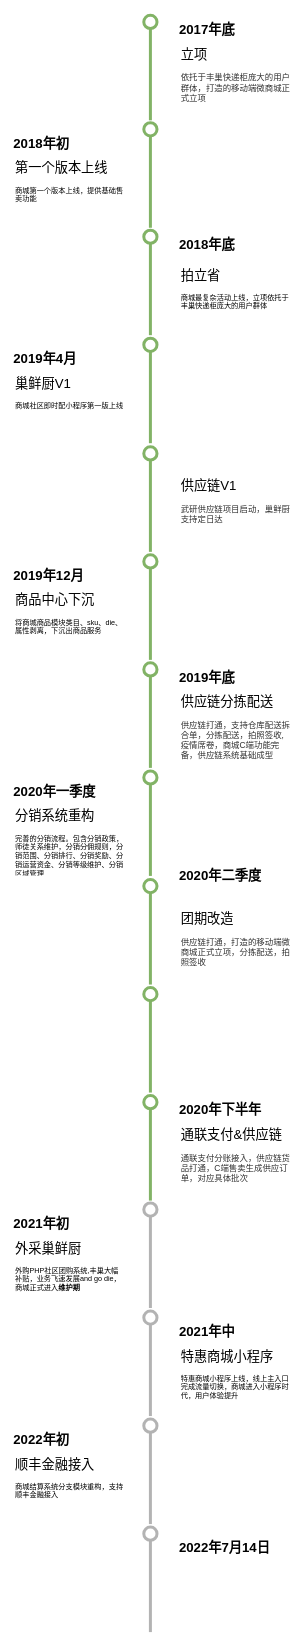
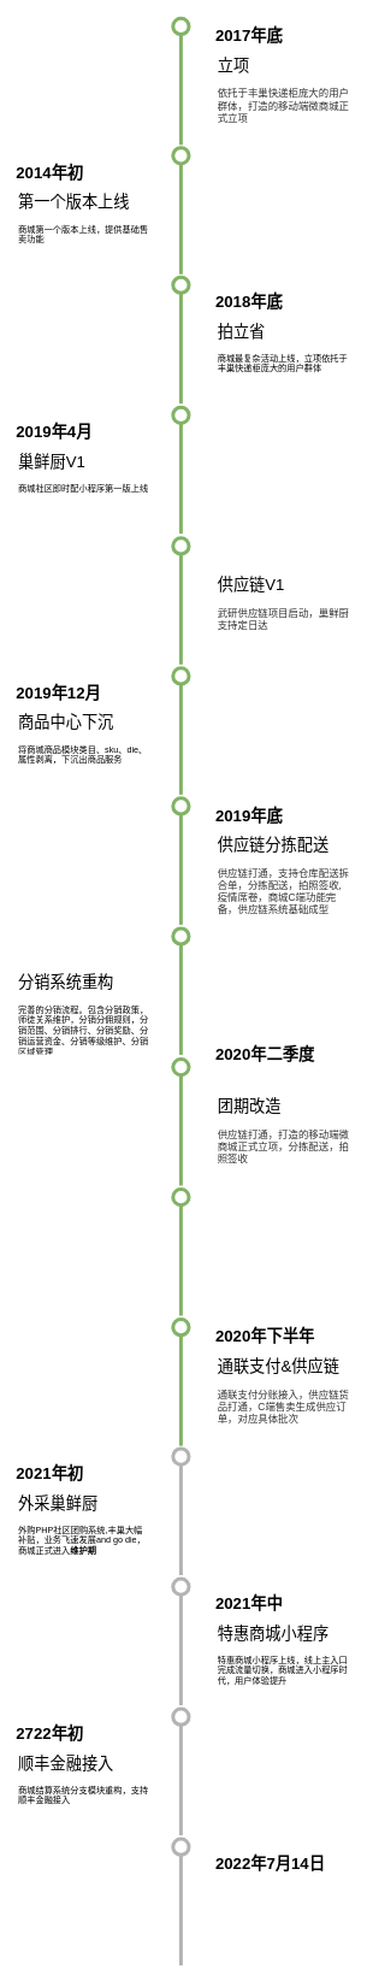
- <mxCell id="6" value="&lt;b&gt;2018年初&lt;/b&gt;" style="text;html=1;strokeColor=none;fillColor=none;align=left;verticalAlign=middle;whiteSpace=wrap;rounded=0;fontSize=22;shadow=0;" vertex="1" parent="1"><mxGeometry x="20" y="219" width="140" height="40" as="geometry" /></mxCell>
+ <mxCell id="6" value="&lt;b&gt;2014年初&lt;/b&gt;" style="text;html=1;strokeColor=none;fillColor=none;align=left;verticalAlign=middle;whiteSpace=wrap;rounded=0;fontSize=22;shadow=0;" vertex="1" parent="1"><mxGeometry x="20" y="219" width="140" height="40" as="geometry" /></mxCell>
- <mxCell id="9" value="&lt;b&gt;2018年底&lt;/b&gt;" style="text;html=1;strokeColor=none;fillColor=none;align=left;verticalAlign=middle;whiteSpace=wrap;rounded=0;fontSize=22;shadow=0;" vertex="1" parent="1"><mxGeometry x="296" y="388" width="140" height="40" as="geometry" /></mxCell>
+ <mxCell id="9" value="&lt;b&gt;2018年底&lt;/b&gt;" style="text;html=1;strokeColor=none;fillColor=none;align=left;verticalAlign=middle;whiteSpace=wrap;rounded=0;fontSize=22;shadow=0;" vertex="1" parent="1"><mxGeometry x="296" y="398" width="140" height="40" as="geometry" /></mxCell>
- <mxCell id="23" value="&lt;b&gt;2020年一季度&lt;/b&gt;" style="text;html=1;strokeColor=none;fillColor=none;align=left;verticalAlign=middle;whiteSpace=wrap;rounded=0;fontSize=22;shadow=0;" vertex="1" parent="1"><mxGeometry x="20" y="1299" width="140" height="40" as="geometry" /></mxCell>
- <mxCell id="39" value="&lt;b&gt;2022年初&lt;/b&gt;" style="text;html=1;strokeColor=none;fillColor=none;align=left;verticalAlign=middle;whiteSpace=wrap;rounded=0;fontSize=22;shadow=0;" vertex="1" parent="1"><mxGeometry x="20" y="2379" width="140" height="40" as="geometry" /></mxCell>
+ <mxCell id="39" value="&lt;b&gt;2722年初&lt;/b&gt;" style="text;html=1;strokeColor=none;fillColor=none;align=left;verticalAlign=middle;whiteSpace=wrap;rounded=0;fontSize=22;shadow=0;" vertex="1" parent="1"><mxGeometry x="20" y="2379" width="140" height="40" as="geometry" /></mxCell>
